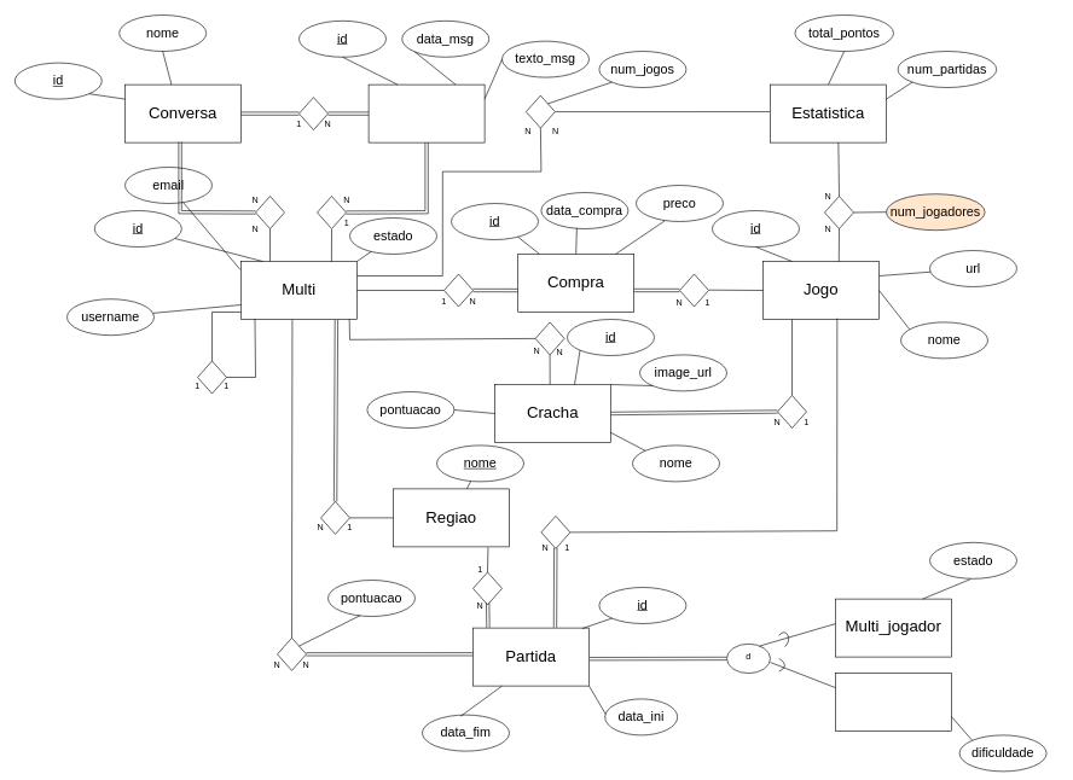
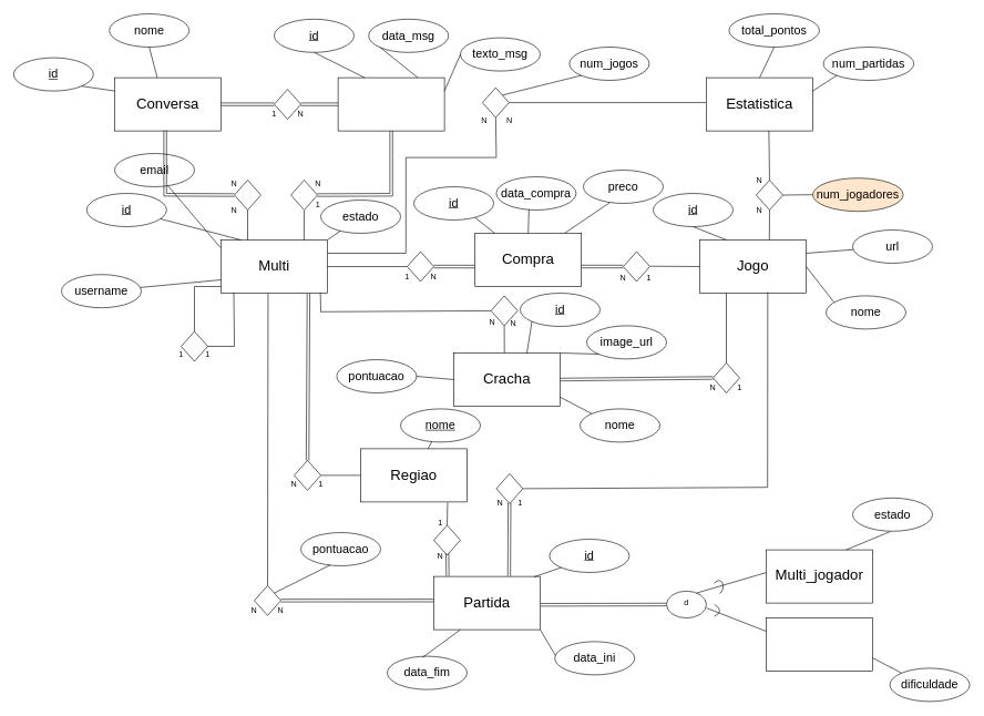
- <mxCell id="96" value="&lt;font style=&quot;font-size: 18px;&quot;&gt;num_jogos&lt;/font&gt;" style="ellipse;whiteSpace=wrap;html=1;" parent="1" vertex="1"><mxGeometry x="826" y="70" width="120" height="50" as="geometry" /></mxCell>
+ <mxCell id="96" value="&lt;font style=&quot;font-size: 18px;&quot;&gt;num_jogos&lt;/font&gt;" style="ellipse;whiteSpace=wrap;html=1;" parent="1" vertex="1"><mxGeometry x="856" y="70" width="120" height="50" as="geometry" /></mxCell>
- <mxCell id="62" value="&lt;font style=&quot;font-size: 18px;&quot;&gt;data_ini&lt;/font&gt;" style="ellipse;whiteSpace=wrap;html=1;" parent="1" vertex="1"><mxGeometry x="834" y="964" width="100" height="50" as="geometry" /></mxCell>
+ <mxCell id="62" value="&lt;font style=&quot;font-size: 18px;&quot;&gt;data_ini&lt;/font&gt;" style="ellipse;whiteSpace=wrap;html=1;" parent="1" vertex="1"><mxGeometry x="834" y="964" width="120" height="50" as="geometry" /></mxCell>
- <mxCell id="91" value="&lt;font style=&quot;font-size: 18px;&quot;&gt;dificuldade&lt;/font&gt;" style="ellipse;whiteSpace=wrap;html=1;" parent="1" vertex="1"><mxGeometry x="1323" y="1014" width="120" height="50" as="geometry" /></mxCell>
+ <mxCell id="91" value="&lt;font style=&quot;font-size: 18px;&quot;&gt;dificuldade&lt;/font&gt;" style="ellipse;whiteSpace=wrap;html=1;" parent="1" vertex="1"><mxGeometry x="1338" y="1004" width="120" height="50" as="geometry" /></mxCell>
